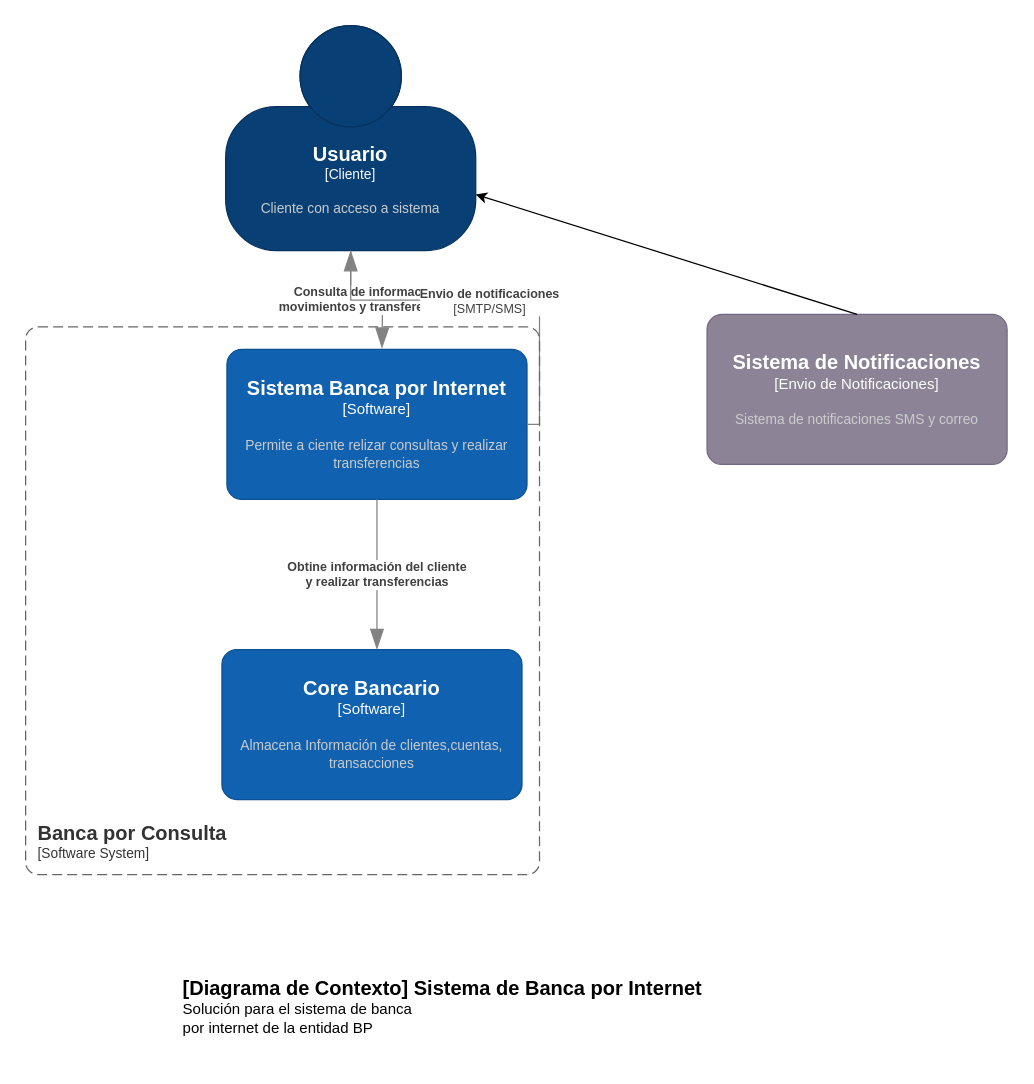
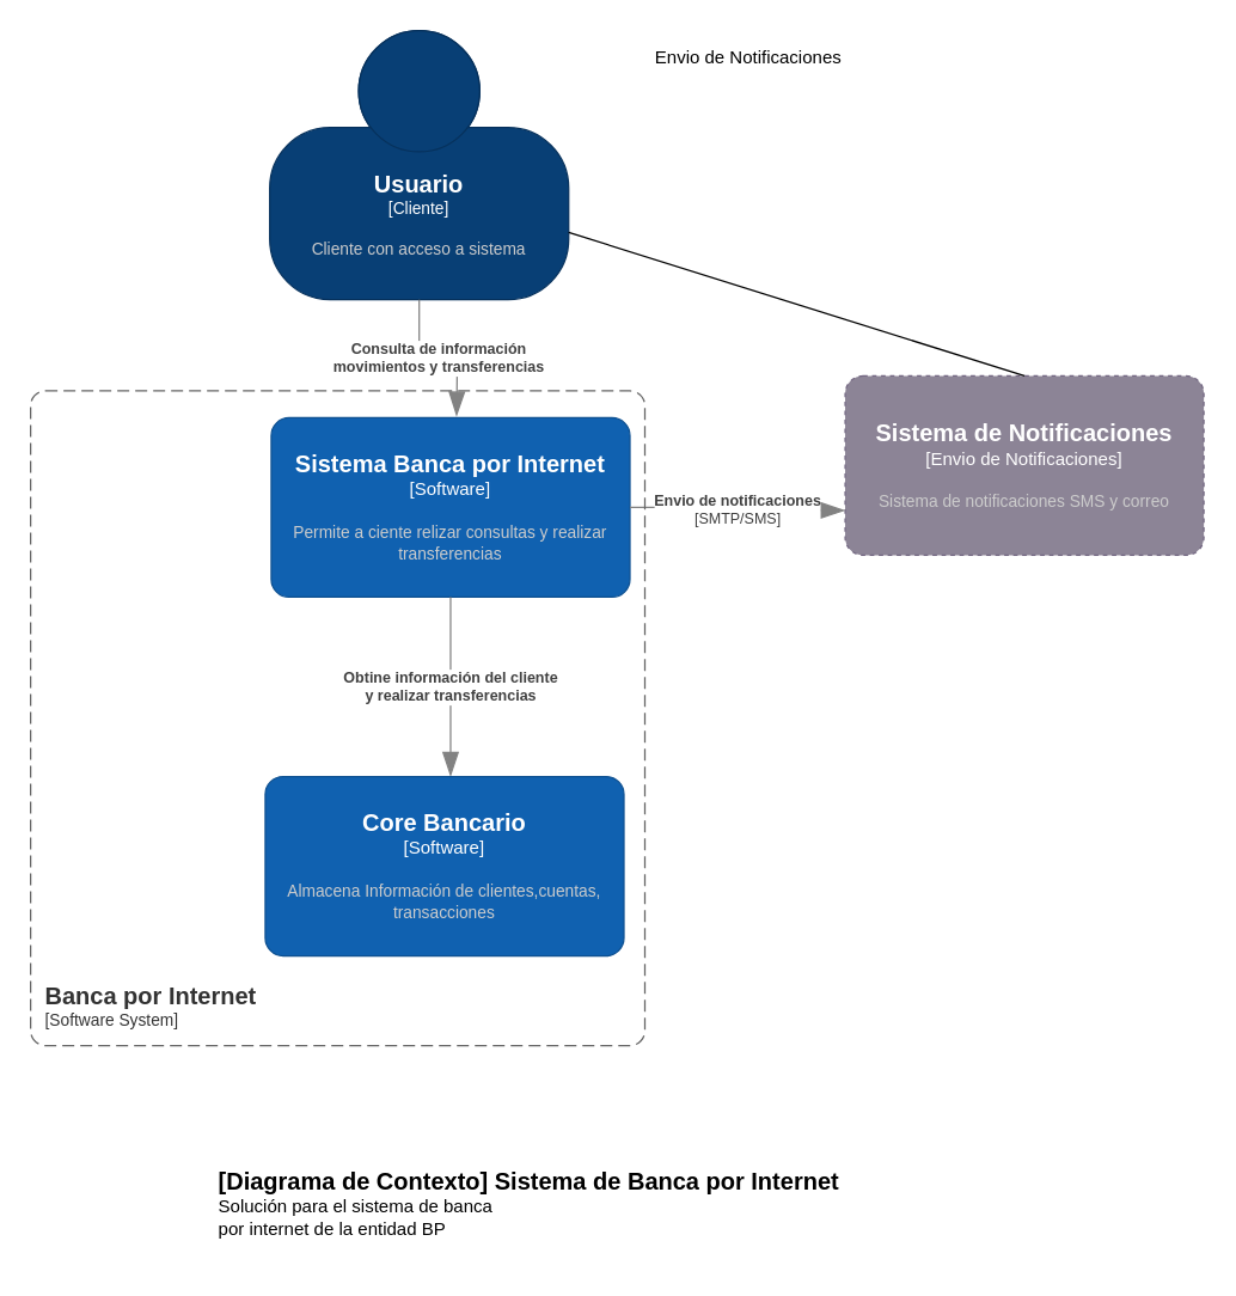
+ <mxCell id="10" value="Envio de Notificaciones" style="text;html=1;strokeColor=none;fillColor=none;align=center;verticalAlign=middle;whiteSpace=wrap;overflow=hidden;" vertex="1" parent="1"><mxGeometry x="431" y="28" width="139" height="20" as="geometry" /></mxCell>
- <mxCell id="9" value="" style="endArrow=classic;html=1;rounded=0;exitX=0.5;exitY=0;exitDx=0;exitDy=0;exitPerimeter=0;entryX=1;entryY=0.75;entryDx=0;entryDy=0;entryPerimeter=0;" edge="1" parent="1" source="7" target="2"><mxGeometry relative="1" as="geometry"><mxPoint x="306" y="172" as="sourcePoint" /><mxPoint x="406" y="172" as="targetPoint" /></mxGeometry></mxCell>
+ <mxCell id="9" value="" style="endArrow=none;html=1;rounded=0;exitX=0.5;exitY=0;exitDx=0;exitDy=0;exitPerimeter=0;entryX=1;entryY=0.75;entryDx=0;entryDy=0;entryPerimeter=0;" edge="1" parent="1" source="7" target="2"><mxGeometry relative="1" as="geometry"><mxPoint x="306" y="172" as="sourcePoint" /><mxPoint x="406" y="172" as="targetPoint" /></mxGeometry></mxCell>
- <mxCell id="8" value="&lt;div style=&quot;text-align: left&quot;&gt;&lt;div style=&quot;text-align: center&quot;&gt;&lt;b&gt;Envio de notificaciones&lt;/b&gt;&lt;/div&gt;&lt;div style=&quot;text-align: center&quot;&gt;[SMTP/SMS]&lt;/div&gt;&lt;/div&gt;" style="endArrow=blockThin;html=1;fontSize=10;fontColor=#404040;strokeWidth=1;endFill=1;strokeColor=#828282;elbow=vertical;metaEdit=1;endSize=14;startSize=14;jumpStyle=arc;jumpSize=16;rounded=0;edgeStyle=orthogonalEdgeStyle;exitX=1;exitY=0.5;exitDx=0;exitDy=0;exitPerimeter=0;" edge="1" parent="1" source="4" target="2"><mxGeometry width="240" relative="1" as="geometry"><mxPoint x="234" y="172" as="sourcePoint" /><mxPoint x="521" y="185" as="targetPoint" /></mxGeometry></mxCell>
+ <mxCell id="8" value="&lt;div style=&quot;text-align: left&quot;&gt;&lt;div style=&quot;text-align: center&quot;&gt;&lt;b&gt;Envio de notificaciones&lt;/b&gt;&lt;/div&gt;&lt;div style=&quot;text-align: center&quot;&gt;[SMTP/SMS]&lt;/div&gt;&lt;/div&gt;" style="endArrow=blockThin;html=1;fontSize=10;fontColor=#404040;strokeWidth=1;endFill=1;strokeColor=#828282;elbow=vertical;metaEdit=1;endSize=14;startSize=14;jumpStyle=arc;jumpSize=16;rounded=0;edgeStyle=orthogonalEdgeStyle;exitX=1;exitY=0.5;exitDx=0;exitDy=0;exitPerimeter=0;entryX=0;entryY=0.75;entryDx=0;entryDy=0;entryPerimeter=0;" edge="1" parent="1" source="4" target="7"><mxGeometry width="240" relative="1" as="geometry"><mxPoint x="234" y="172" as="sourcePoint" /><mxPoint x="521" y="185" as="targetPoint" /></mxGeometry></mxCell>
- <mxCell id="7" value="&lt;font style=&quot;font-size: 16px&quot;&gt;&lt;b&gt;Sistema de Notificaciones&lt;/b&gt;&lt;/font&gt;&lt;div&gt;[Envio de Notificaciones]&lt;/div&gt;&lt;br&gt;&lt;div&gt;&lt;font style=&quot;font-size: 11px&quot;&gt;&lt;font color=&quot;#cccccc&quot;&gt;Sistema de notificaciones SMS y correo&lt;/font&gt;&lt;/div&gt;" style="rounded=1;whiteSpace=wrap;html=1;labelBackgroundColor=none;fillColor=#8C8496;fontColor=#ffffff;align=center;arcSize=10;strokeColor=#736782;metaEdit=1;resizable=0;points=[[0.25,0,0],[0.5,0,0],[0.75,0,0],[1,0.25,0],[1,0.5,0],[1,0.75,0],[0.75,1,0],[0.5,1,0],[0.25,1,0],[0,0.75,0],[0,0.5,0],[0,0.25,0]];" vertex="1" parent="1"><mxGeometry x="565" y="251" width="240" height="120" as="geometry" /></mxCell>
+ <mxCell id="7" value="&lt;font style=&quot;font-size: 16px&quot;&gt;&lt;b&gt;Sistema de Notificaciones&lt;/b&gt;&lt;/font&gt;&lt;div&gt;[Envio de Notificaciones]&lt;/div&gt;&lt;br&gt;&lt;div&gt;&lt;font style=&quot;font-size: 11px&quot;&gt;&lt;font color=&quot;#cccccc&quot;&gt;Sistema de notificaciones SMS y correo&lt;/font&gt;&lt;/div&gt;" style="rounded=1;whiteSpace=wrap;html=1;labelBackgroundColor=none;fillColor=#8C8496;fontColor=#ffffff;align=center;arcSize=10;strokeColor=#736782;metaEdit=1;resizable=0;points=[[0.25,0,0],[0.5,0,0],[0.75,0,0],[1,0.25,0],[1,0.5,0],[1,0.75,0],[0.75,1,0],[0.5,1,0],[0.25,1,0],[0,0.75,0],[0,0.5,0],[0,0.25,0]];dashed=1;" vertex="1" parent="1"><mxGeometry x="565" y="251" width="240" height="120" as="geometry" /></mxCell>
- <mxCell id="12" value="&lt;font style=&quot;font-size: 16px&quot;&gt;&lt;b&gt;&lt;div style=&quot;text-align: left&quot;&gt;Banca por Consulta&lt;/div&gt;&lt;/b&gt;&lt;/font&gt;&lt;div style=&quot;text-align: left&quot;&gt;[Software System]&lt;/div&gt;" style="rounded=1;fontSize=11;whiteSpace=wrap;html=1;dashed=1;arcSize=20;fillColor=none;strokeColor=#666666;fontColor=#333333;labelBackgroundColor=none;align=left;verticalAlign=bottom;labelBorderColor=none;spacingTop=0;spacing=10;dashPattern=8 4;metaEdit=1;rotatable=0;perimeter=rectanglePerimeter;noLabel=0;labelPadding=0;allowArrows=0;connectable=0;expand=0;recursiveResize=0;editable=1;pointerEvents=0;absoluteArcSize=1;points=[[0.25,0,0],[0.5,0,0],[0.75,0,0],[1,0.25,0],[1,0.5,0],[1,0.75,0],[0.75,1,0],[0.5,1,0],[0.25,1,0],[0,0.75,0],[0,0.5,0],[0,0.25,0]];" vertex="1" parent="1"><mxGeometry x="20" y="261" width="411" height="438" as="geometry" /></mxCell>
+ <mxCell id="12" value="&lt;font style=&quot;font-size: 16px&quot;&gt;&lt;b&gt;&lt;div style=&quot;text-align: left&quot;&gt;Banca por Internet&lt;/div&gt;&lt;/b&gt;&lt;/font&gt;&lt;div style=&quot;text-align: left&quot;&gt;[Software System]&lt;/div&gt;" style="rounded=1;fontSize=11;whiteSpace=wrap;html=1;dashed=1;arcSize=20;fillColor=none;strokeColor=#666666;fontColor=#333333;labelBackgroundColor=none;align=left;verticalAlign=bottom;labelBorderColor=none;spacingTop=0;spacing=10;dashPattern=8 4;metaEdit=1;rotatable=0;perimeter=rectanglePerimeter;noLabel=0;labelPadding=0;allowArrows=0;connectable=0;expand=0;recursiveResize=0;editable=1;pointerEvents=0;absoluteArcSize=1;points=[[0.25,0,0],[0.5,0,0],[0.75,0,0],[1,0.25,0],[1,0.5,0],[1,0.75,0],[0.75,1,0],[0.5,1,0],[0.25,1,0],[0,0.75,0],[0,0.5,0],[0,0.25,0]];" vertex="1" parent="1"><mxGeometry x="20" y="261" width="411" height="438" as="geometry" /></mxCell>
